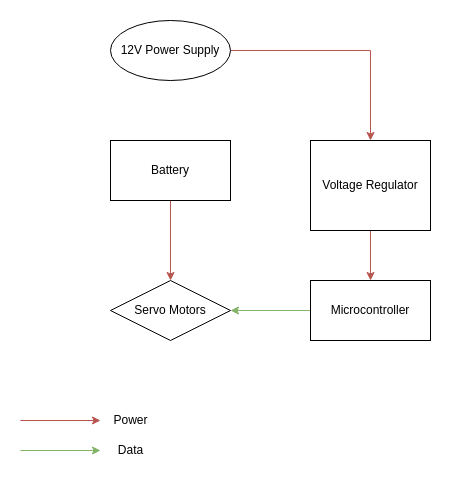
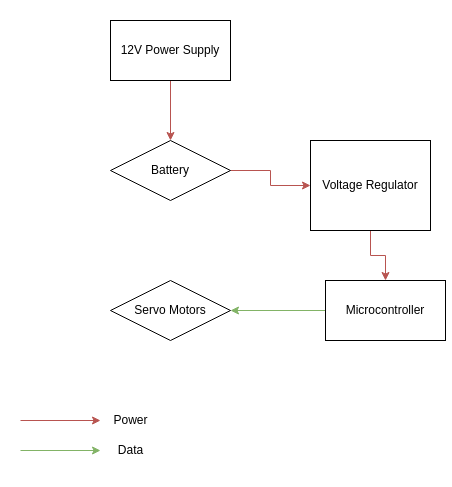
- <mxCell id="10" value="12V Power Supply" style="ellipse;whiteSpace=wrap;html=1;" vertex="1" parent="1"><mxGeometry x="110" y="20" width="120" height="60" as="geometry" /></mxCell>
+ <mxCell id="10" value="12V Power Supply" style="whiteSpace=wrap;html=1;rounded=0;" vertex="1" parent="1"><mxGeometry x="110" y="20" width="120" height="60" as="geometry" /></mxCell>
- <mxCell id="9" style="edgeStyle=orthogonalEdgeStyle;rounded=0;orthogonalLoop=1;jettySize=auto;html=1;fillColor=#f8cecc;strokeColor=#b85450;" edge="1" parent="1" source="10" target="5"><mxGeometry relative="1" as="geometry"><mxPoint x="170" y="130" as="targetPoint" /></mxGeometry></mxCell>
+ <mxCell id="9" style="edgeStyle=orthogonalEdgeStyle;rounded=0;orthogonalLoop=1;jettySize=auto;html=1;fillColor=#f8cecc;strokeColor=#b85450;entryX=0.5;entryY=0;entryDx=0;entryDy=0;" edge="1" parent="1" source="10" target="3"><mxGeometry relative="1" as="geometry"><mxPoint x="170" y="130" as="targetPoint" /></mxGeometry></mxCell>
- <mxCell id="3" value="Battery" style="rounded=0;whiteSpace=wrap;html=1;" vertex="1" parent="1"><mxGeometry x="110" y="140" width="120" height="60" as="geometry" /></mxCell>
+ <mxCell id="3" value="Battery" style="rhombus;whiteSpace=wrap;html=1;" vertex="1" parent="1"><mxGeometry x="110" y="140" width="120" height="60" as="geometry" /></mxCell>
- <mxCell id="2" value="" style="edgeStyle=orthogonalEdgeStyle;rounded=0;orthogonalLoop=1;jettySize=auto;html=1;fillColor=#f8cecc;strokeColor=#b85450;" edge="1" parent="1" source="3" target="6"><mxGeometry relative="1" as="geometry" /></mxCell>
+ <mxCell id="2" value="" style="edgeStyle=orthogonalEdgeStyle;rounded=0;orthogonalLoop=1;jettySize=auto;html=1;fillColor=#f8cecc;strokeColor=#b85450;" edge="1" parent="1" source="3" target="5"><mxGeometry relative="1" as="geometry" /></mxCell>
- <mxCell id="8" value="Microcontroller" style="whiteSpace=wrap;html=1;rounded=0;" vertex="1" parent="1"><mxGeometry x="310" y="280" width="120" height="60" as="geometry" /></mxCell>
+ <mxCell id="8" value="Microcontroller" style="whiteSpace=wrap;html=1;rounded=0;" vertex="1" parent="1"><mxGeometry x="325" y="280" width="120" height="60" as="geometry" /></mxCell>
